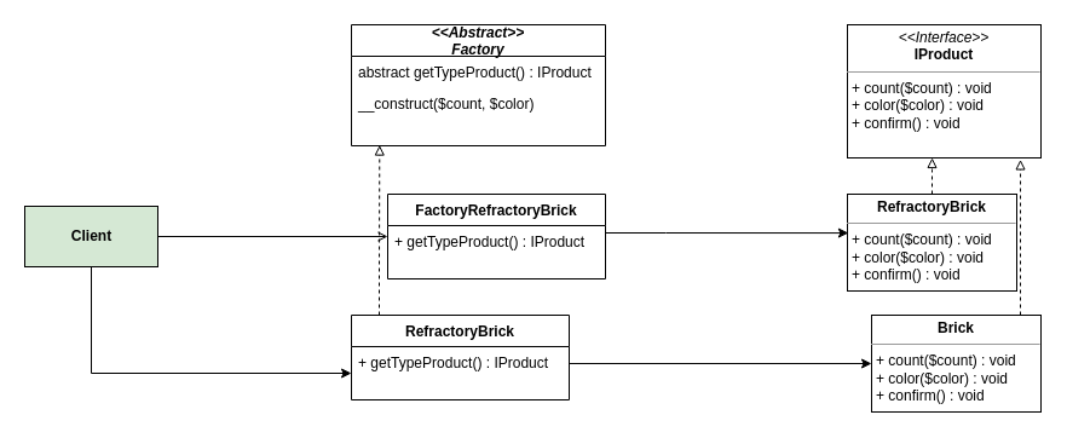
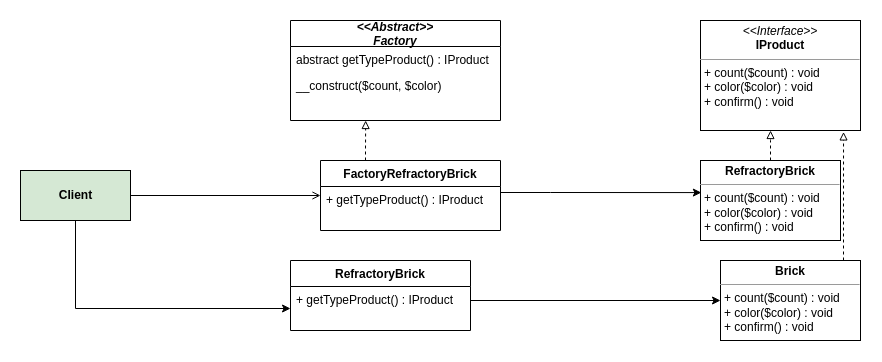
+ <mxCell id="8" style="edgeStyle=orthogonalEdgeStyle;rounded=0;orthogonalLoop=1;jettySize=auto;html=1;entryX=0.358;entryY=1;entryDx=0;entryDy=0;entryPerimeter=0;endArrow=block;endFill=0;dashed=1;" parent="1" source="10" target="7" edge="1"><mxGeometry relative="1" as="geometry"><Array as="points"><mxPoint x="365" y="150" /><mxPoint x="365" y="150" /></Array></mxGeometry></mxCell>
- <mxCell id="12" style="edgeStyle=orthogonalEdgeStyle;rounded=0;orthogonalLoop=1;jettySize=auto;html=1;entryX=0.111;entryY=0.99;entryDx=0;entryDy=0;entryPerimeter=0;endArrow=block;endFill=0;dashed=1;" parent="1" source="13" target="7" edge="1"><mxGeometry relative="1" as="geometry"><Array as="points"><mxPoint x="313" y="230" /><mxPoint x="313" y="230" /></Array></mxGeometry></mxCell>
